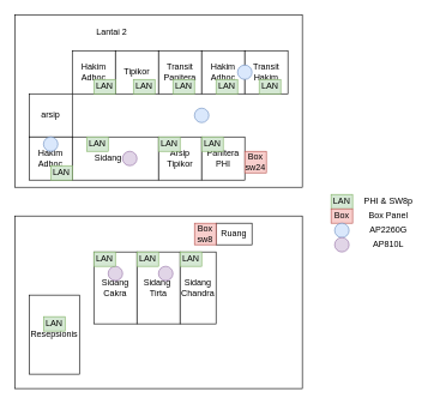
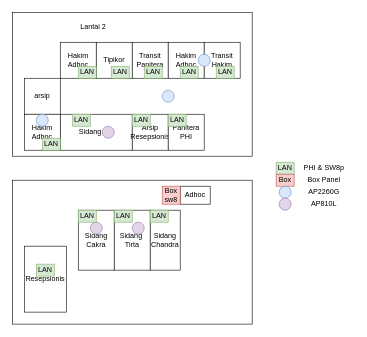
- <mxCell id="12" value="Arsip Tipikor" style="rounded=0;whiteSpace=wrap;html=1;" parent="1" vertex="1"><mxGeometry x="220" y="190" width="60" height="60" as="geometry" /></mxCell>
+ <mxCell id="12" value="Arsip Resepsionis" style="rounded=0;whiteSpace=wrap;html=1;" parent="1" vertex="1"><mxGeometry x="220" y="190" width="60" height="60" as="geometry" /></mxCell>
- <mxCell id="24" value="Box&lt;div&gt;sw24&lt;/div&gt;" style="rounded=0;whiteSpace=wrap;html=1;fillColor=#f8cecc;strokeColor=#b85450;" parent="1" vertex="1"><mxGeometry x="340" y="210" width="30" height="30" as="geometry" /></mxCell>
- <mxCell id="39" value="Ruang" style="rounded=0;whiteSpace=wrap;html=1;" parent="1" vertex="1"><mxGeometry x="300" y="310" width="50" height="30" as="geometry" /></mxCell>
+ <mxCell id="39" value="Adhoc" style="rounded=0;whiteSpace=wrap;html=1;" parent="1" vertex="1"><mxGeometry x="300" y="310" width="50" height="30" as="geometry" /></mxCell>
